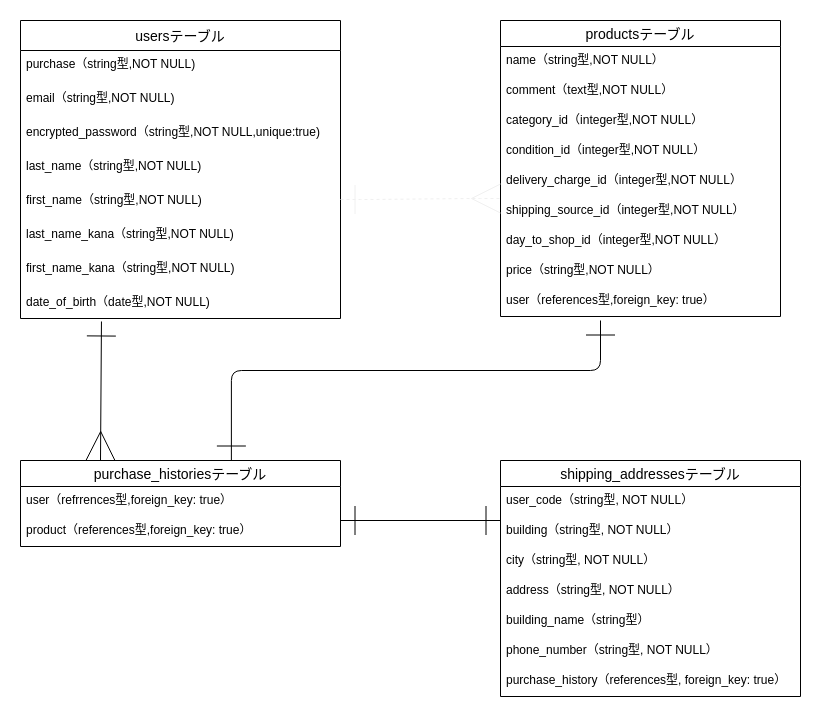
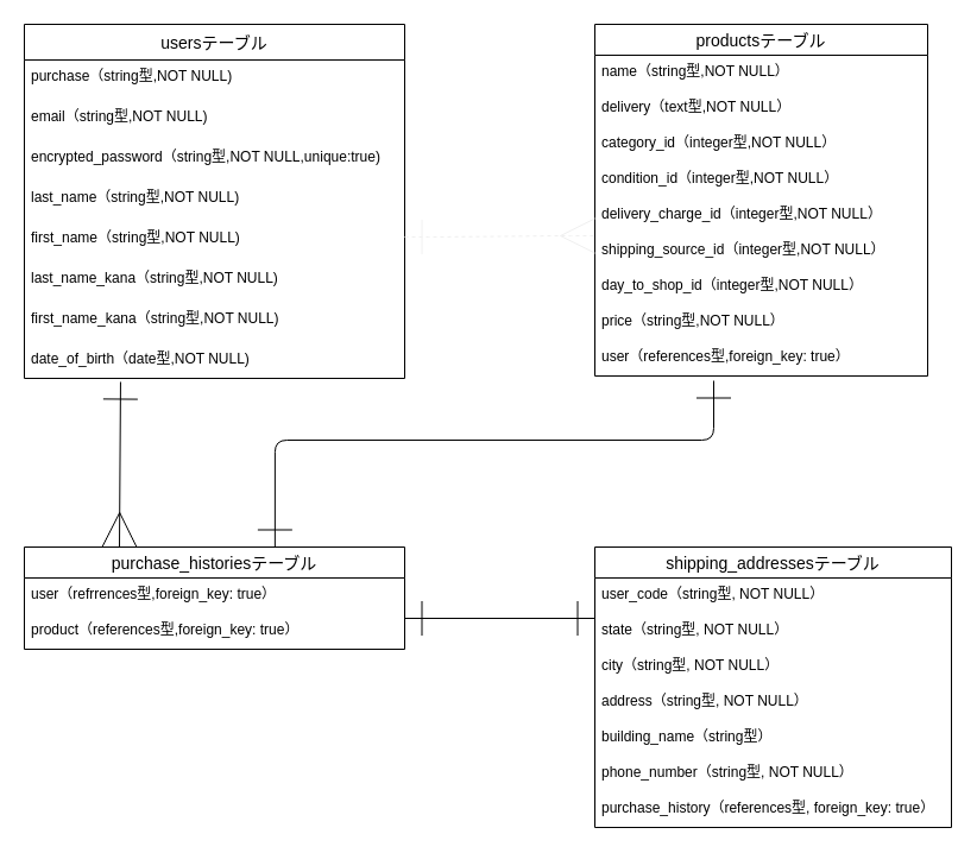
- <mxCell id="13" value="comment（text型,NOT NULL）" style="text;strokeColor=none;fillColor=none;spacingLeft=4;spacingRight=4;overflow=hidden;rotatable=0;points=[[0,0.5],[1,0.5]];portConstraint=eastwest;fontSize=12;" parent="11" vertex="1"><mxGeometry y="56" width="280" height="30" as="geometry" /></mxCell>
+ <mxCell id="13" value="delivery（text型,NOT NULL）" style="text;strokeColor=none;fillColor=none;spacingLeft=4;spacingRight=4;overflow=hidden;rotatable=0;points=[[0,0.5],[1,0.5]];portConstraint=eastwest;fontSize=12;" parent="11" vertex="1"><mxGeometry y="56" width="280" height="30" as="geometry" /></mxCell>
- <mxCell id="23" value="building（string型, NOT NULL）" style="text;strokeColor=none;fillColor=none;spacingLeft=4;spacingRight=4;overflow=hidden;rotatable=0;points=[[0,0.5],[1,0.5]];portConstraint=eastwest;fontSize=12;" parent="21" vertex="1"><mxGeometry y="56" width="300" height="30" as="geometry" /></mxCell>
+ <mxCell id="23" value="state（string型, NOT NULL）" style="text;strokeColor=none;fillColor=none;spacingLeft=4;spacingRight=4;overflow=hidden;rotatable=0;points=[[0,0.5],[1,0.5]];portConstraint=eastwest;fontSize=12;" parent="21" vertex="1"><mxGeometry y="56" width="300" height="30" as="geometry" /></mxCell>
